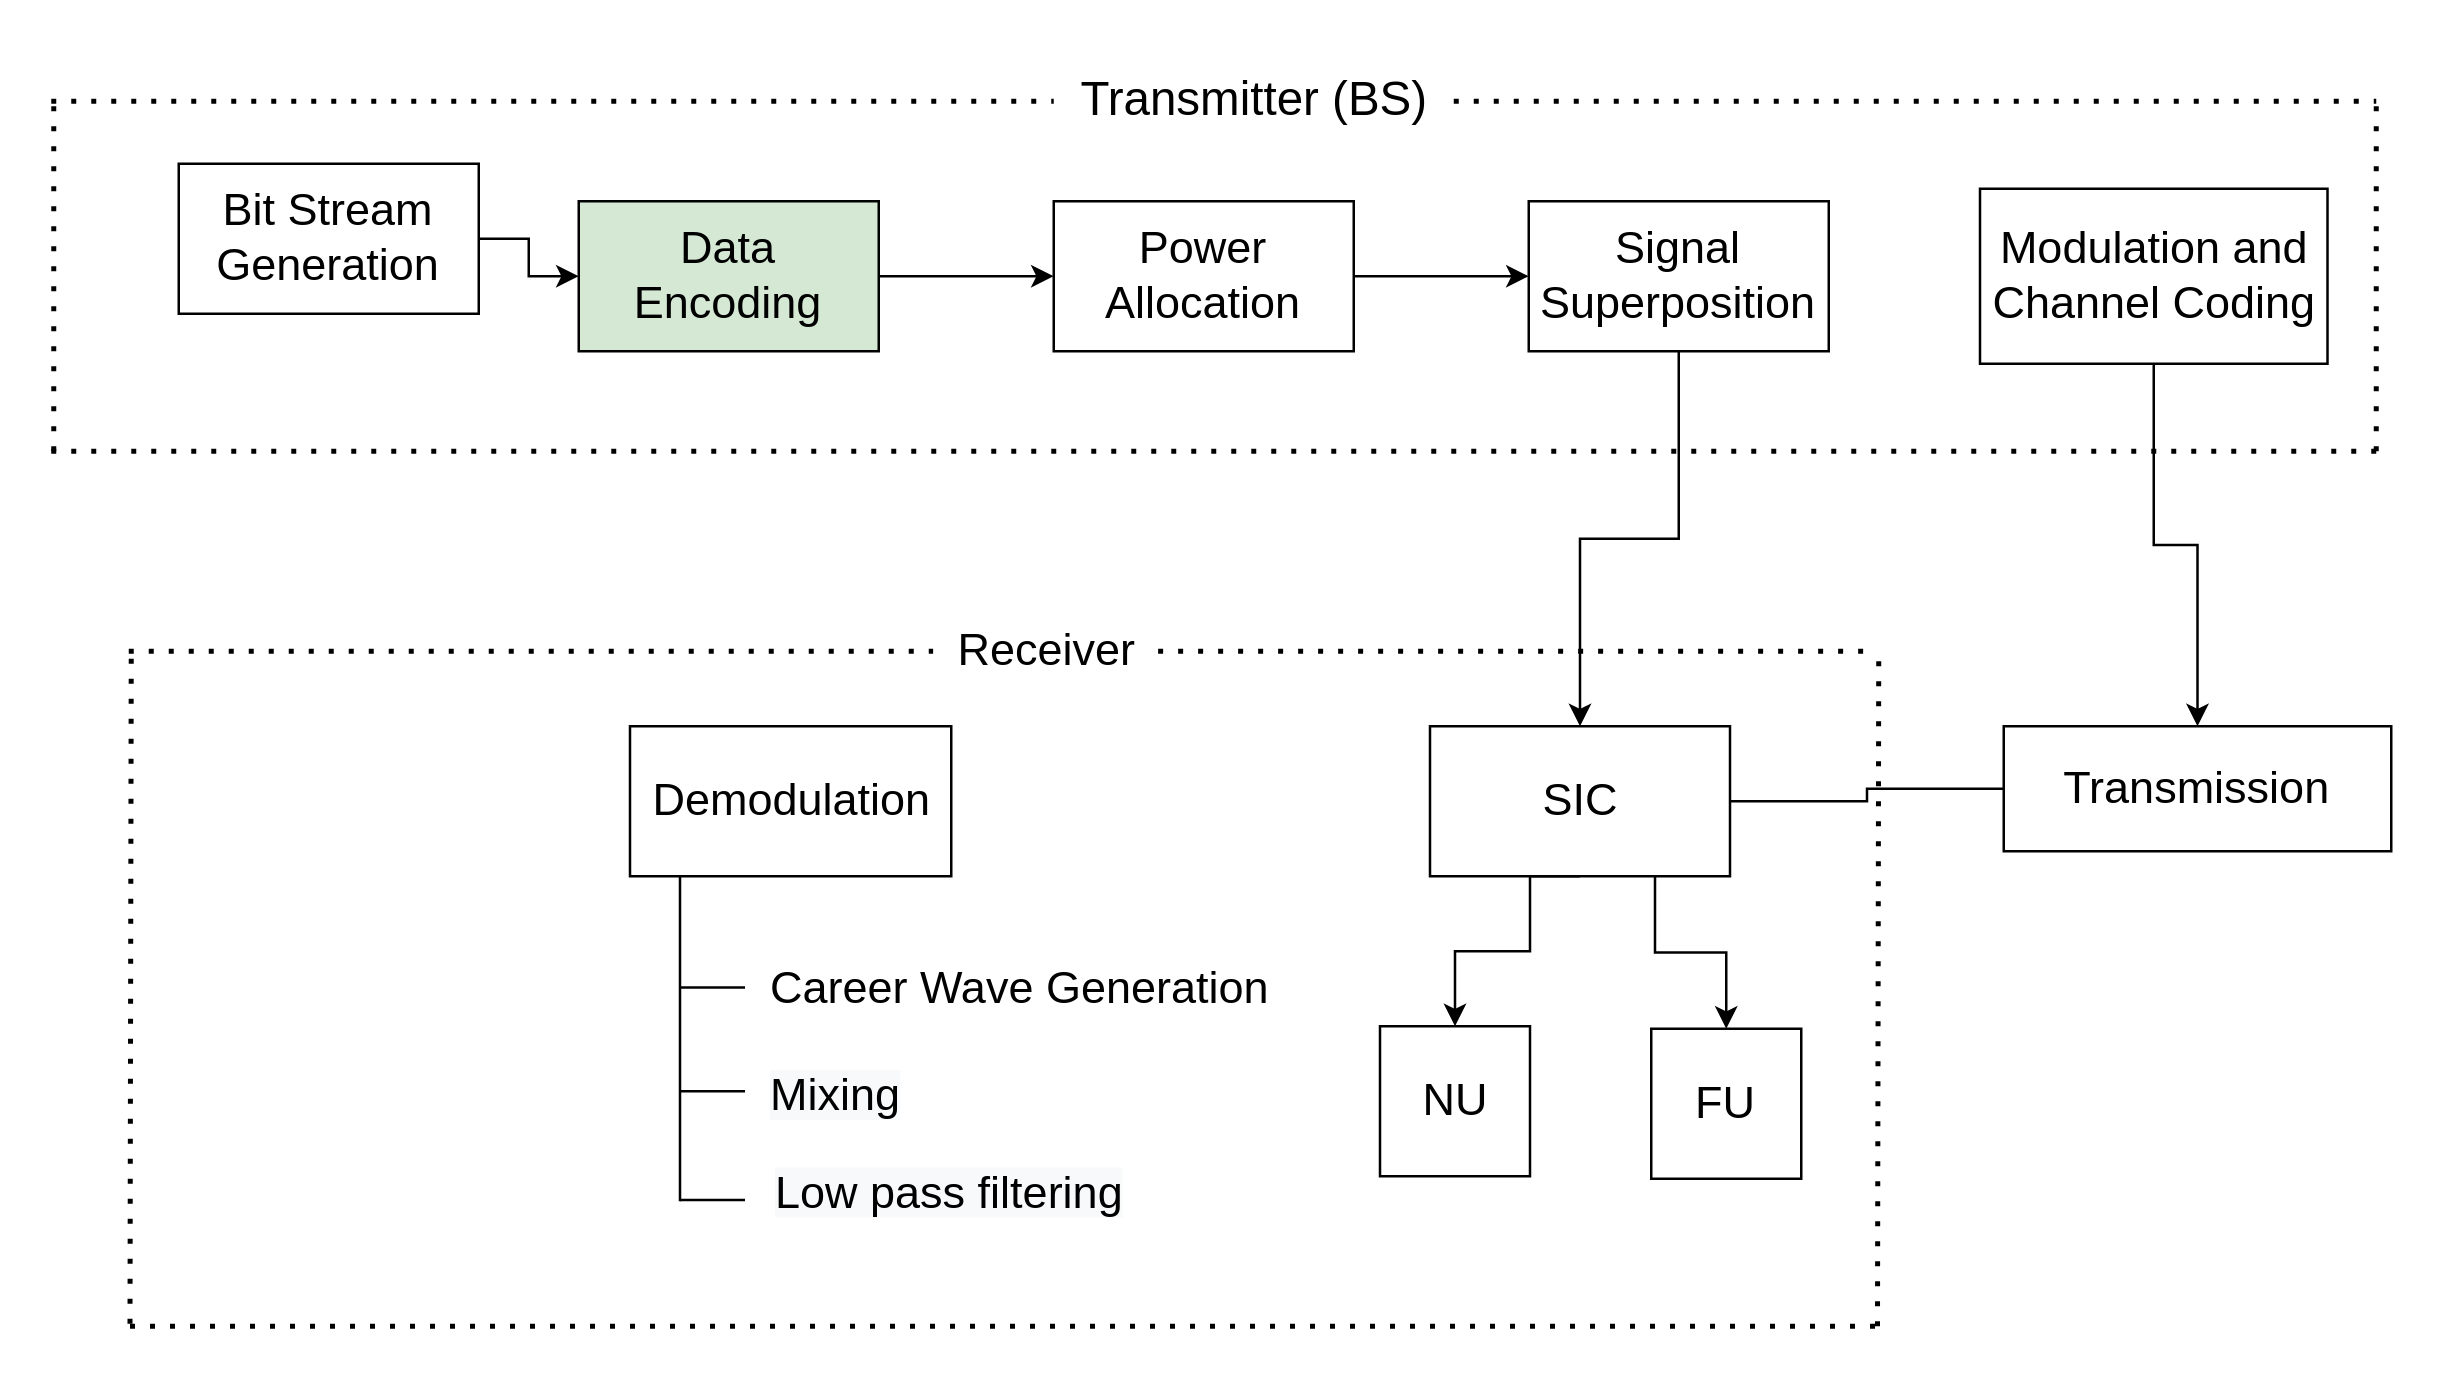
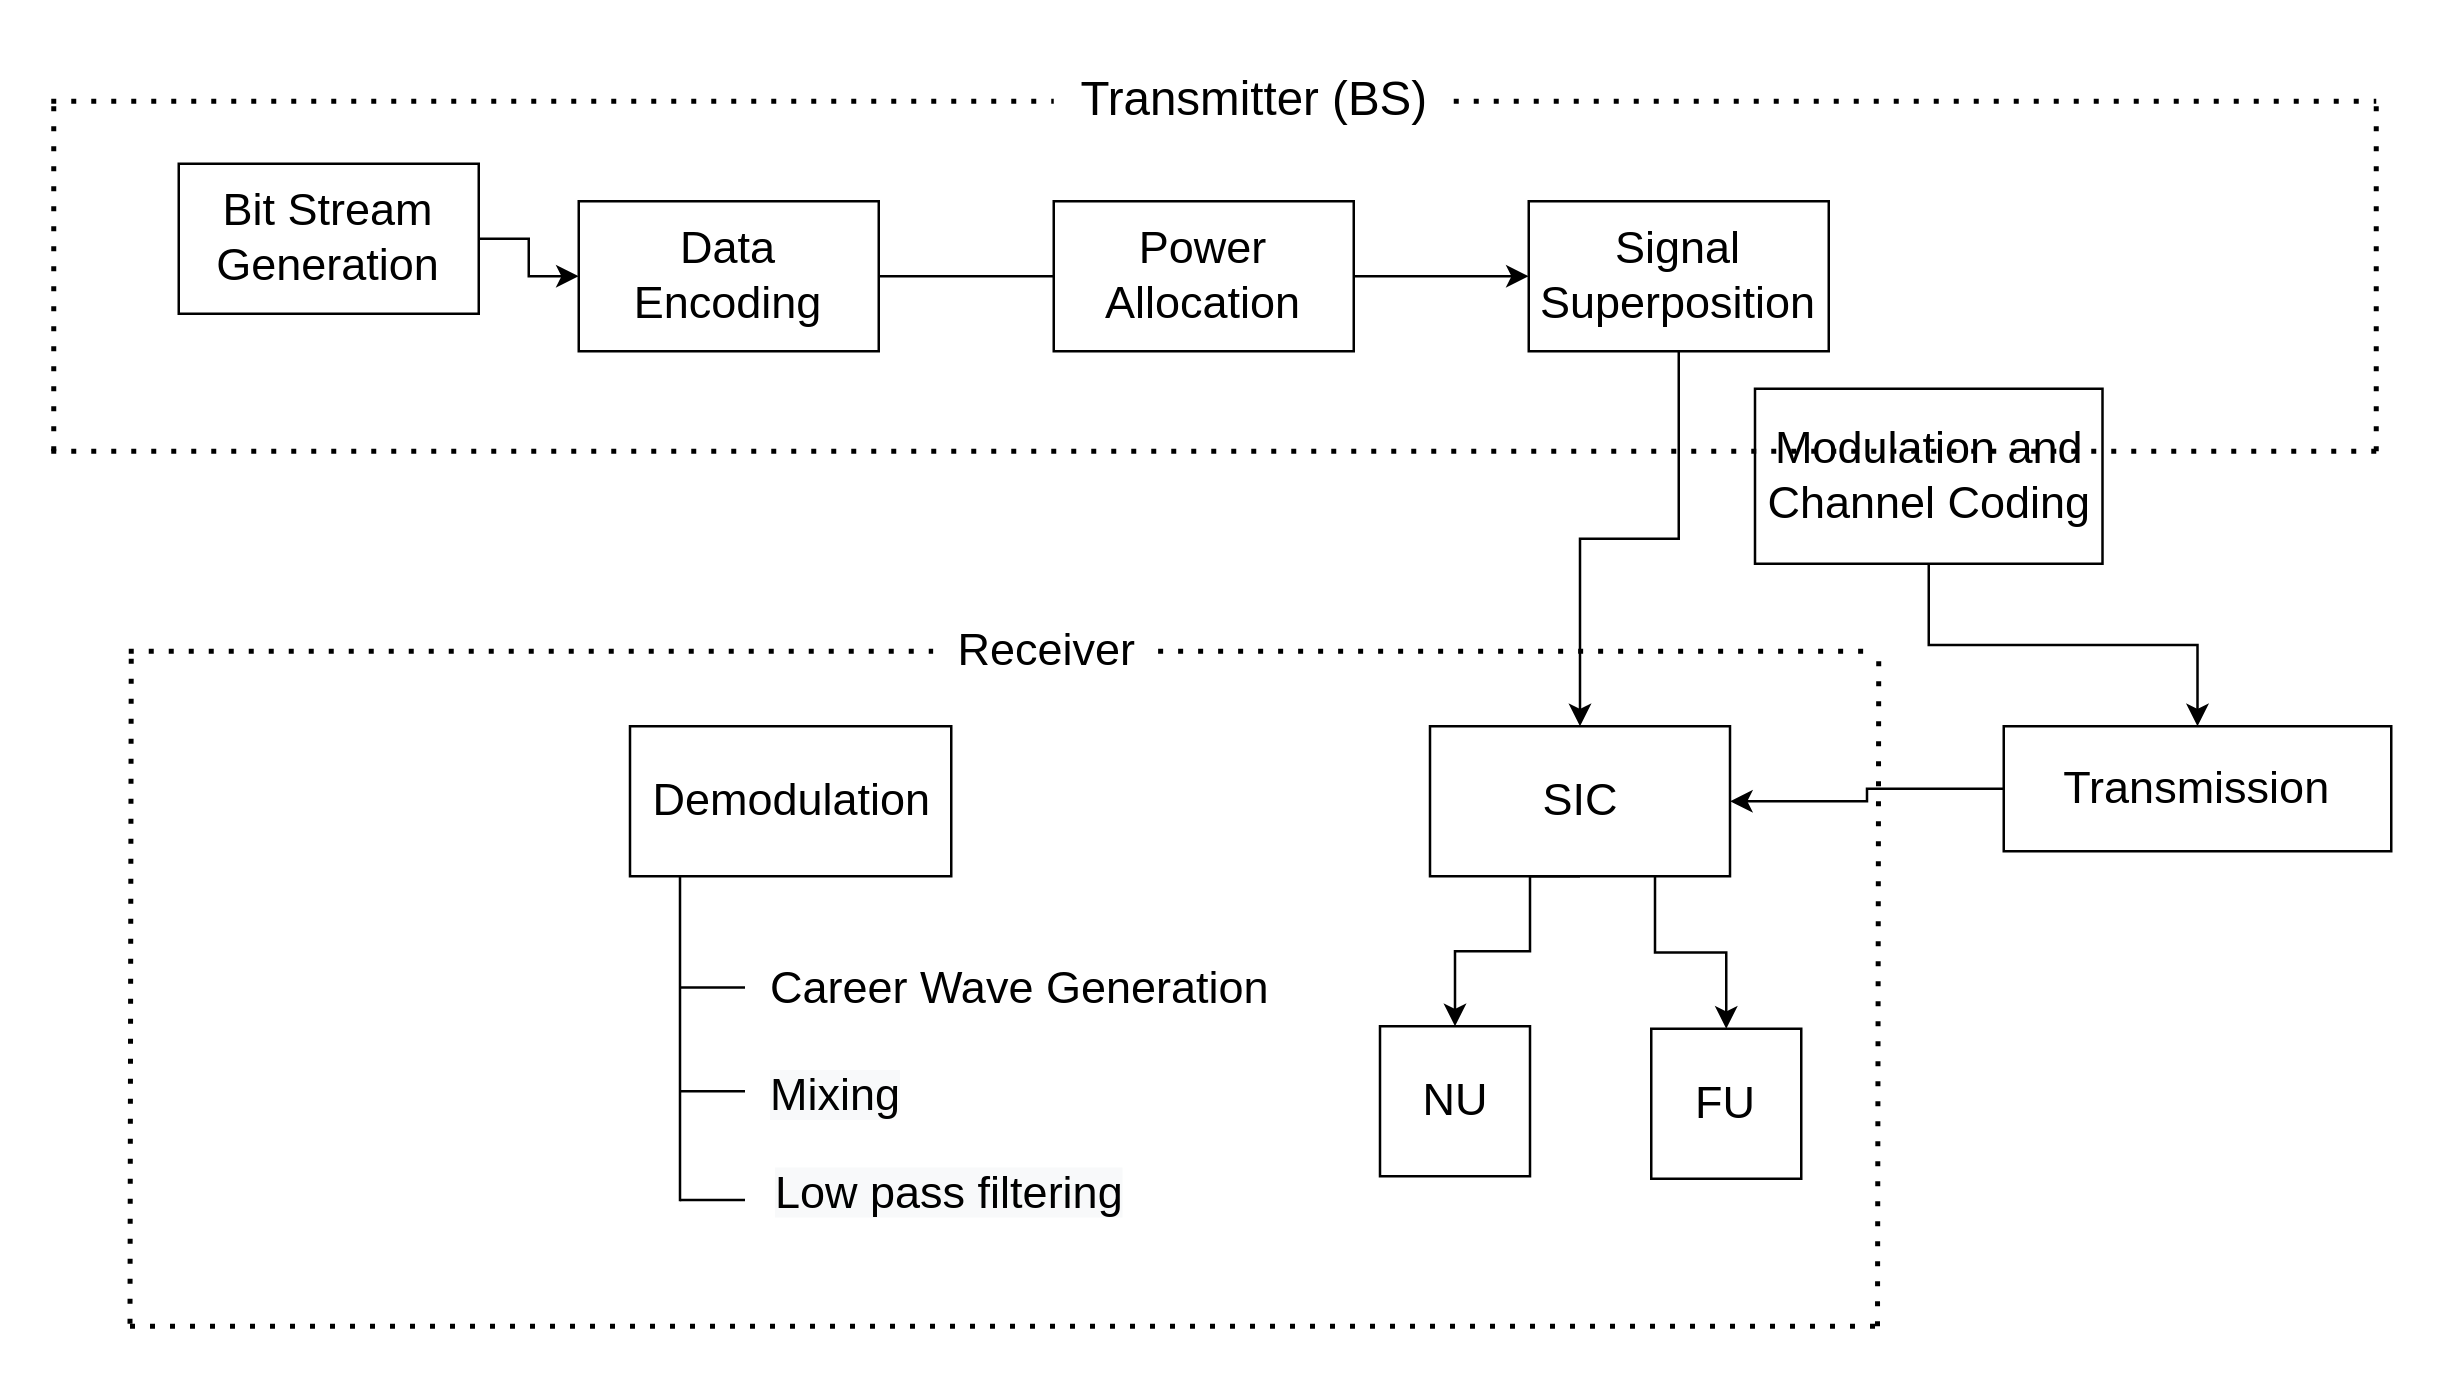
- <mxCell id="5" value="&lt;span style=&quot;font-size: 18px;&quot;&gt;Data Encoding&lt;/span&gt;" style="rounded=0;whiteSpace=wrap;html=1;fontSize=18;fillColor=#d5e8d4;" parent="1" vertex="1"><mxGeometry x="231" y="80" width="120" height="60" as="geometry" /></mxCell>
+ <mxCell id="5" value="&lt;span style=&quot;font-size: 18px;&quot;&gt;Data Encoding&lt;/span&gt;" style="rounded=0;whiteSpace=wrap;html=1;fontSize=18;" parent="1" vertex="1"><mxGeometry x="231" y="80" width="120" height="60" as="geometry" /></mxCell>
- <mxCell id="4" style="edgeStyle=orthogonalEdgeStyle;rounded=0;orthogonalLoop=1;jettySize=auto;html=1;entryX=0;entryY=0.5;entryDx=0;entryDy=0;" parent="1" source="5" target="9" edge="1"><mxGeometry relative="1" as="geometry" /></mxCell>
+ <mxCell id="4" style="edgeStyle=orthogonalEdgeStyle;rounded=0;orthogonalLoop=1;jettySize=auto;html=1;entryX=0;entryY=0.5;entryDx=0;entryDy=0;endArrow=none;" parent="1" source="5" target="9" edge="1"><mxGeometry relative="1" as="geometry" /></mxCell>
- <mxCell id="7" value="&lt;span style=&quot;font-size: 18px;&quot;&gt;Modulation and Channel Coding&lt;/span&gt;" style="rounded=0;whiteSpace=wrap;html=1;fontSize=18;" parent="1" vertex="1"><mxGeometry x="791.5" y="75" width="139" height="70" as="geometry" /></mxCell>
+ <mxCell id="7" value="&lt;span style=&quot;font-size: 18px;&quot;&gt;Modulation and Channel Coding&lt;/span&gt;" style="rounded=0;whiteSpace=wrap;html=1;fontSize=18;" parent="1" vertex="1"><mxGeometry x="701.5" y="155" width="139" height="70" as="geometry" /></mxCell>
- <mxCell id="12" style="edgeStyle=orthogonalEdgeStyle;rounded=0;orthogonalLoop=1;jettySize=auto;html=1;entryX=1;entryY=0.5;entryDx=0;entryDy=0;fontSize=14;endArrow=none;" parent="1" source="13" target="20" edge="1"><mxGeometry relative="1" as="geometry" /></mxCell>
+ <mxCell id="12" style="edgeStyle=orthogonalEdgeStyle;rounded=0;orthogonalLoop=1;jettySize=auto;html=1;entryX=1;entryY=0.5;entryDx=0;entryDy=0;fontSize=14;" parent="1" source="13" target="20" edge="1"><mxGeometry relative="1" as="geometry" /></mxCell>
